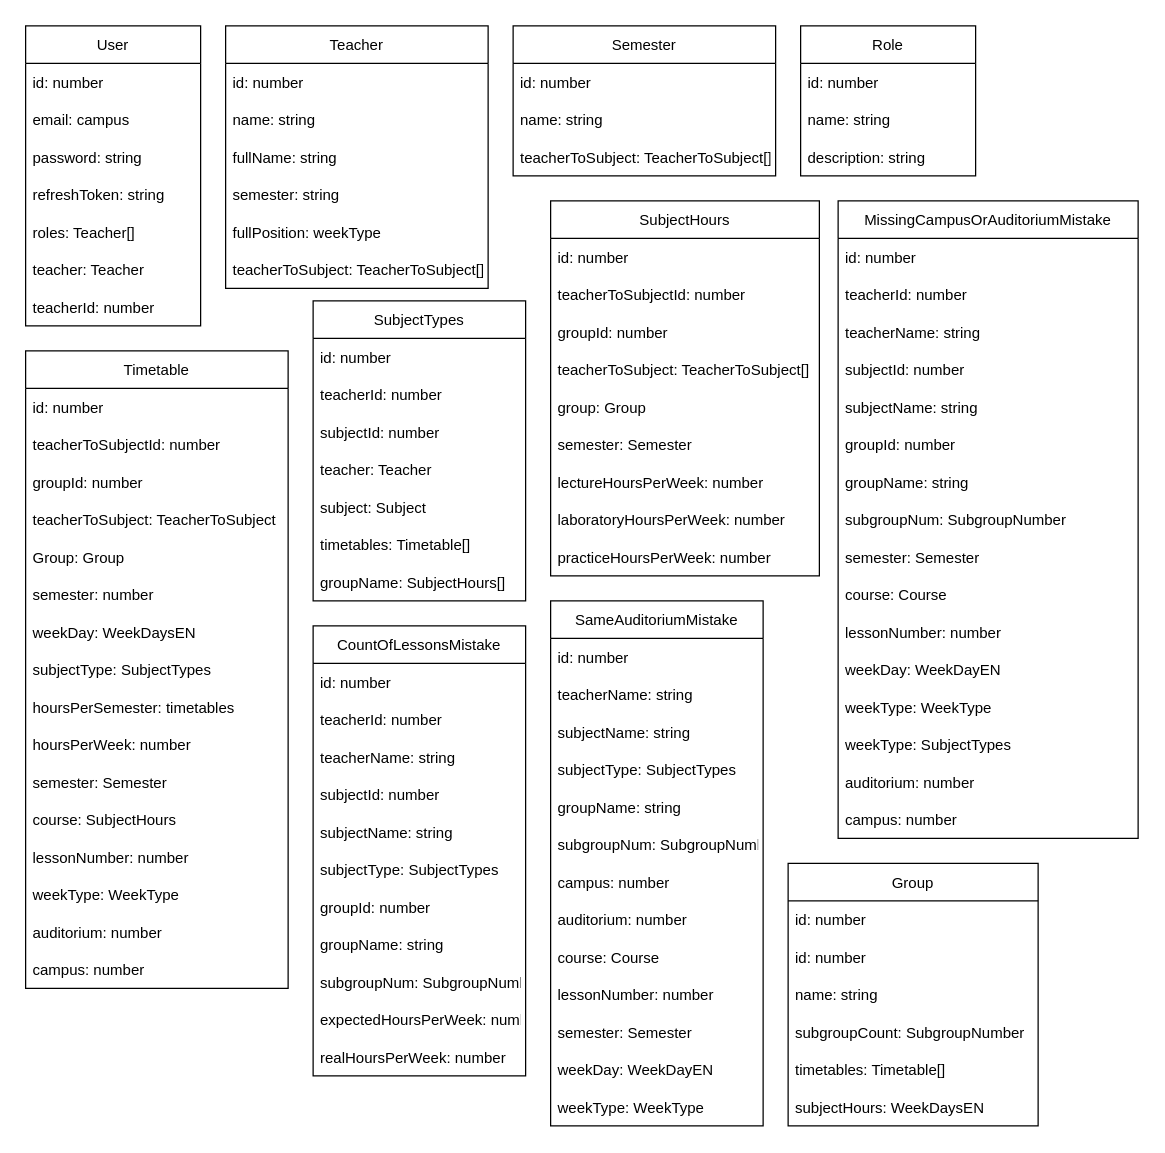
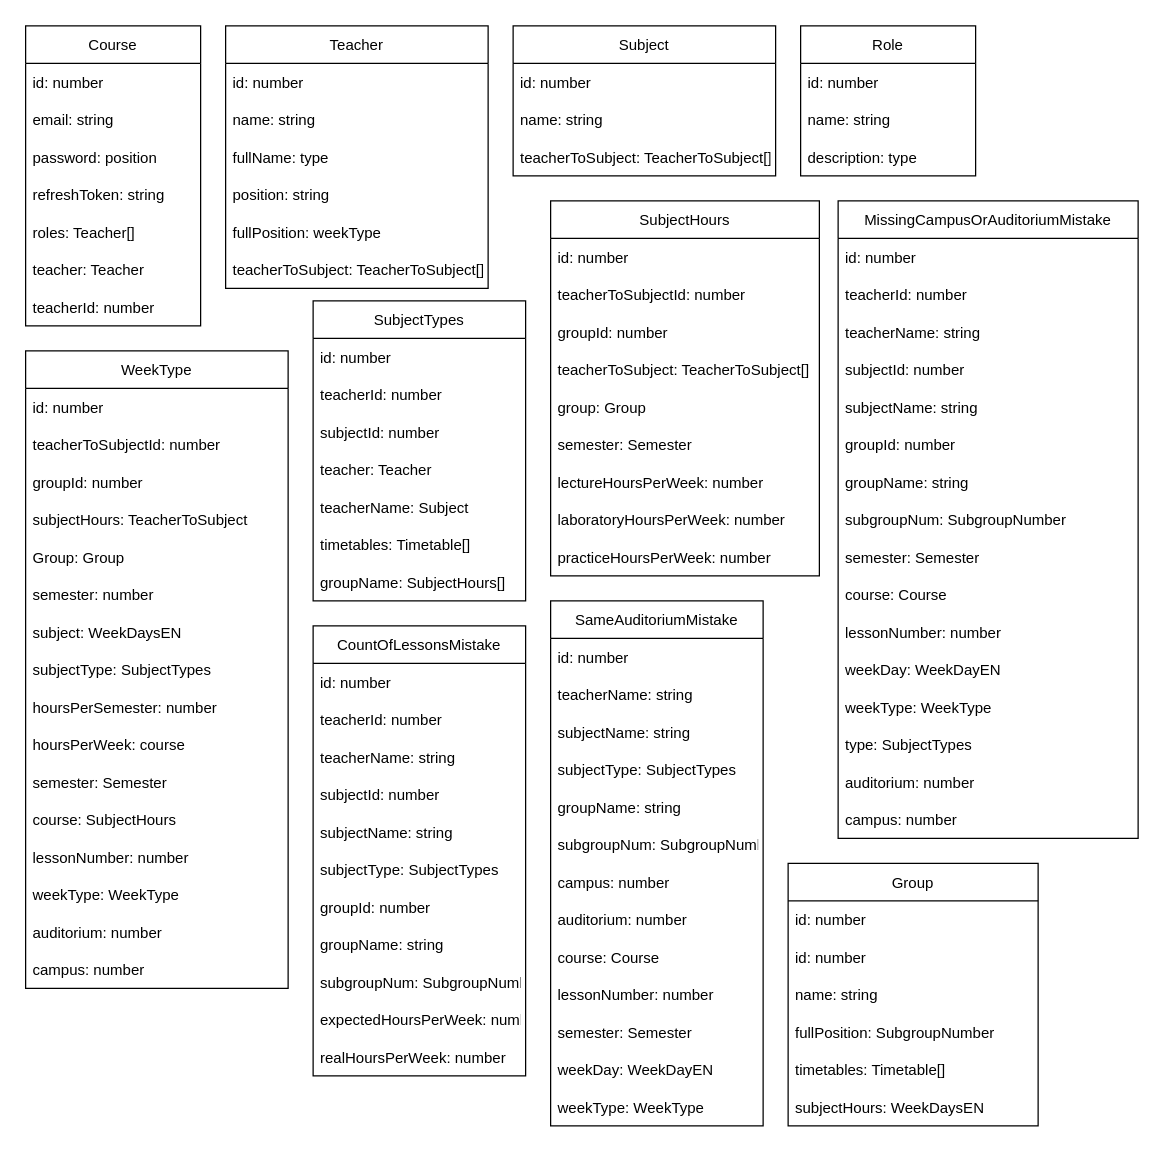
- <mxCell id="2" value="User" style="swimlane;fontStyle=0;childLayout=stackLayout;horizontal=1;startSize=30;horizontalStack=0;resizeParent=1;resizeParentMax=0;resizeLast=0;collapsible=1;marginBottom=0;" vertex="1" parent="1"><mxGeometry x="20" y="20" width="140" height="240" as="geometry" /></mxCell>
+ <mxCell id="2" value="Course" style="swimlane;fontStyle=0;childLayout=stackLayout;horizontal=1;startSize=30;horizontalStack=0;resizeParent=1;resizeParentMax=0;resizeLast=0;collapsible=1;marginBottom=0;" vertex="1" parent="1"><mxGeometry x="20" y="20" width="140" height="240" as="geometry" /></mxCell>
- <mxCell id="17" value="Semester" style="swimlane;fontStyle=0;childLayout=stackLayout;horizontal=1;startSize=30;horizontalStack=0;resizeParent=1;resizeParentMax=0;resizeLast=0;collapsible=1;marginBottom=0;" vertex="1" parent="1"><mxGeometry x="410" y="20" width="210" height="120" as="geometry" /></mxCell>
+ <mxCell id="17" value="Subject" style="swimlane;fontStyle=0;childLayout=stackLayout;horizontal=1;startSize=30;horizontalStack=0;resizeParent=1;resizeParentMax=0;resizeLast=0;collapsible=1;marginBottom=0;" vertex="1" parent="1"><mxGeometry x="410" y="20" width="210" height="120" as="geometry" /></mxCell>
- <mxCell id="4" value="email: campus" style="text;strokeColor=none;fillColor=none;align=left;verticalAlign=middle;spacingLeft=4;spacingRight=4;overflow=hidden;points=[[0,0.5],[1,0.5]];portConstraint=eastwest;rotatable=0;" vertex="1" parent="2"><mxGeometry y="60" width="140" height="30" as="geometry" /></mxCell>
+ <mxCell id="4" value="email: string" style="text;strokeColor=none;fillColor=none;align=left;verticalAlign=middle;spacingLeft=4;spacingRight=4;overflow=hidden;points=[[0,0.5],[1,0.5]];portConstraint=eastwest;rotatable=0;" vertex="1" parent="2"><mxGeometry y="60" width="140" height="30" as="geometry" /></mxCell>
- <mxCell id="5" value="password: string" style="text;strokeColor=none;fillColor=none;align=left;verticalAlign=middle;spacingLeft=4;spacingRight=4;overflow=hidden;points=[[0,0.5],[1,0.5]];portConstraint=eastwest;rotatable=0;" vertex="1" parent="2"><mxGeometry y="90" width="140" height="30" as="geometry" /></mxCell>
+ <mxCell id="5" value="password: position" style="text;strokeColor=none;fillColor=none;align=left;verticalAlign=middle;spacingLeft=4;spacingRight=4;overflow=hidden;points=[[0,0.5],[1,0.5]];portConstraint=eastwest;rotatable=0;" vertex="1" parent="2"><mxGeometry y="90" width="140" height="30" as="geometry" /></mxCell>
- <mxCell id="13" value="fullName: string" style="text;strokeColor=none;fillColor=none;align=left;verticalAlign=middle;spacingLeft=4;spacingRight=4;overflow=hidden;points=[[0,0.5],[1,0.5]];portConstraint=eastwest;rotatable=0;" vertex="1" parent="10"><mxGeometry y="90" width="210" height="30" as="geometry" /></mxCell>
+ <mxCell id="13" value="fullName: type" style="text;strokeColor=none;fillColor=none;align=left;verticalAlign=middle;spacingLeft=4;spacingRight=4;overflow=hidden;points=[[0,0.5],[1,0.5]];portConstraint=eastwest;rotatable=0;" vertex="1" parent="10"><mxGeometry y="90" width="210" height="30" as="geometry" /></mxCell>
- <mxCell id="41" value="description: string" style="text;strokeColor=none;fillColor=none;align=left;verticalAlign=middle;spacingLeft=4;spacingRight=4;overflow=hidden;points=[[0,0.5],[1,0.5]];portConstraint=eastwest;rotatable=0;" vertex="1" parent="38"><mxGeometry y="90" width="140" height="30" as="geometry" /></mxCell>
+ <mxCell id="41" value="description: type" style="text;strokeColor=none;fillColor=none;align=left;verticalAlign=middle;spacingLeft=4;spacingRight=4;overflow=hidden;points=[[0,0.5],[1,0.5]];portConstraint=eastwest;rotatable=0;" vertex="1" parent="38"><mxGeometry y="90" width="140" height="30" as="geometry" /></mxCell>
- <mxCell id="14" value="semester: string" style="text;strokeColor=none;fillColor=none;align=left;verticalAlign=middle;spacingLeft=4;spacingRight=4;overflow=hidden;points=[[0,0.5],[1,0.5]];portConstraint=eastwest;rotatable=0;" vertex="1" parent="10"><mxGeometry y="120" width="210" height="30" as="geometry" /></mxCell>
+ <mxCell id="14" value="position: string" style="text;strokeColor=none;fillColor=none;align=left;verticalAlign=middle;spacingLeft=4;spacingRight=4;overflow=hidden;points=[[0,0.5],[1,0.5]];portConstraint=eastwest;rotatable=0;" vertex="1" parent="10"><mxGeometry y="120" width="210" height="30" as="geometry" /></mxCell>
- <mxCell id="21" value="Timetable" style="swimlane;fontStyle=0;childLayout=stackLayout;horizontal=1;startSize=30;horizontalStack=0;resizeParent=1;resizeParentMax=0;resizeLast=0;collapsible=1;marginBottom=0;" vertex="1" parent="1"><mxGeometry x="20" y="280" width="210" height="510" as="geometry" /></mxCell>
+ <mxCell id="21" value="WeekType" style="swimlane;fontStyle=0;childLayout=stackLayout;horizontal=1;startSize=30;horizontalStack=0;resizeParent=1;resizeParentMax=0;resizeLast=0;collapsible=1;marginBottom=0;" vertex="1" parent="1"><mxGeometry x="20" y="280" width="210" height="510" as="geometry" /></mxCell>
- <mxCell id="97" value="subject: Subject" style="text;strokeColor=none;fillColor=none;align=left;verticalAlign=middle;spacingLeft=4;spacingRight=4;overflow=hidden;points=[[0,0.5],[1,0.5]];portConstraint=eastwest;rotatable=0;" vertex="1" parent="92"><mxGeometry y="150" width="170" height="30" as="geometry" /></mxCell>
+ <mxCell id="97" value="teacherName: Subject" style="text;strokeColor=none;fillColor=none;align=left;verticalAlign=middle;spacingLeft=4;spacingRight=4;overflow=hidden;points=[[0,0.5],[1,0.5]];portConstraint=eastwest;rotatable=0;" vertex="1" parent="92"><mxGeometry y="150" width="170" height="30" as="geometry" /></mxCell>
- <mxCell id="25" value="teacherToSubject: TeacherToSubject" style="text;strokeColor=none;fillColor=none;align=left;verticalAlign=middle;spacingLeft=4;spacingRight=4;overflow=hidden;points=[[0,0.5],[1,0.5]];portConstraint=eastwest;rotatable=0;" vertex="1" parent="21"><mxGeometry y="120" width="210" height="30" as="geometry" /></mxCell>
+ <mxCell id="25" value="subjectHours: TeacherToSubject" style="text;strokeColor=none;fillColor=none;align=left;verticalAlign=middle;spacingLeft=4;spacingRight=4;overflow=hidden;points=[[0,0.5],[1,0.5]];portConstraint=eastwest;rotatable=0;" vertex="1" parent="21"><mxGeometry y="120" width="210" height="30" as="geometry" /></mxCell>
- <mxCell id="28" value="weekDay: WeekDaysEN" style="text;strokeColor=none;fillColor=none;align=left;verticalAlign=middle;spacingLeft=4;spacingRight=4;overflow=hidden;points=[[0,0.5],[1,0.5]];portConstraint=eastwest;rotatable=0;" vertex="1" parent="21"><mxGeometry y="210" width="210" height="30" as="geometry" /></mxCell>
+ <mxCell id="28" value="subject: WeekDaysEN" style="text;strokeColor=none;fillColor=none;align=left;verticalAlign=middle;spacingLeft=4;spacingRight=4;overflow=hidden;points=[[0,0.5],[1,0.5]];portConstraint=eastwest;rotatable=0;" vertex="1" parent="21"><mxGeometry y="210" width="210" height="30" as="geometry" /></mxCell>
- <mxCell id="30" value="hoursPerSemester: timetables" style="text;strokeColor=none;fillColor=none;align=left;verticalAlign=middle;spacingLeft=4;spacingRight=4;overflow=hidden;points=[[0,0.5],[1,0.5]];portConstraint=eastwest;rotatable=0;" vertex="1" parent="21"><mxGeometry y="270" width="210" height="30" as="geometry" /></mxCell>
+ <mxCell id="30" value="hoursPerSemester: number" style="text;strokeColor=none;fillColor=none;align=left;verticalAlign=middle;spacingLeft=4;spacingRight=4;overflow=hidden;points=[[0,0.5],[1,0.5]];portConstraint=eastwest;rotatable=0;" vertex="1" parent="21"><mxGeometry y="270" width="210" height="30" as="geometry" /></mxCell>
- <mxCell id="31" value="hoursPerWeek: number" style="text;strokeColor=none;fillColor=none;align=left;verticalAlign=middle;spacingLeft=4;spacingRight=4;overflow=hidden;points=[[0,0.5],[1,0.5]];portConstraint=eastwest;rotatable=0;" vertex="1" parent="21"><mxGeometry y="300" width="210" height="30" as="geometry" /></mxCell>
+ <mxCell id="31" value="hoursPerWeek: course" style="text;strokeColor=none;fillColor=none;align=left;verticalAlign=middle;spacingLeft=4;spacingRight=4;overflow=hidden;points=[[0,0.5],[1,0.5]];portConstraint=eastwest;rotatable=0;" vertex="1" parent="21"><mxGeometry y="300" width="210" height="30" as="geometry" /></mxCell>
- <mxCell id="77" value="weekType: SubjectTypes" style="text;strokeColor=none;fillColor=none;align=left;verticalAlign=middle;spacingLeft=4;spacingRight=4;overflow=hidden;points=[[0,0.5],[1,0.5]];portConstraint=eastwest;rotatable=0;" vertex="1" parent="63"><mxGeometry y="420" width="240" height="30" as="geometry" /></mxCell>
+ <mxCell id="77" value="type: SubjectTypes" style="text;strokeColor=none;fillColor=none;align=left;verticalAlign=middle;spacingLeft=4;spacingRight=4;overflow=hidden;points=[[0,0.5],[1,0.5]];portConstraint=eastwest;rotatable=0;" vertex="1" parent="63"><mxGeometry y="420" width="240" height="30" as="geometry" /></mxCell>
- <mxCell id="46" value="subgroupCount: SubgroupNumber" style="text;strokeColor=none;fillColor=none;align=left;verticalAlign=middle;spacingLeft=4;spacingRight=4;overflow=hidden;points=[[0,0.5],[1,0.5]];portConstraint=eastwest;rotatable=0;" vertex="1" parent="42"><mxGeometry y="120" width="200" height="30" as="geometry" /></mxCell>
+ <mxCell id="46" value="fullPosition: SubgroupNumber" style="text;strokeColor=none;fillColor=none;align=left;verticalAlign=middle;spacingLeft=4;spacingRight=4;overflow=hidden;points=[[0,0.5],[1,0.5]];portConstraint=eastwest;rotatable=0;" vertex="1" parent="42"><mxGeometry y="120" width="200" height="30" as="geometry" /></mxCell>
